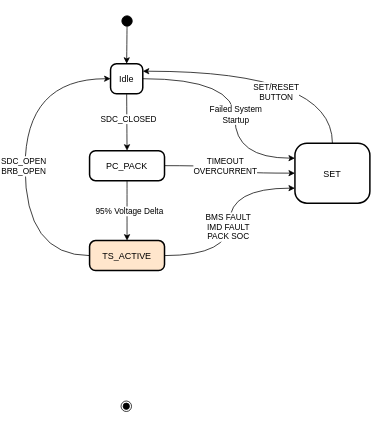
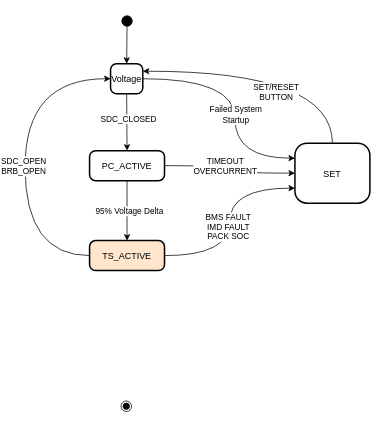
- <mxCell id="5" value="Idle" style="rounded=1;arcSize=20;strokeWidth=2" parent="1" vertex="1"><mxGeometry x="134" y="84" width="43" height="40" as="geometry" /></mxCell>
+ <mxCell id="5" value="Voltage" style="rounded=1;arcSize=20;strokeWidth=2" parent="1" vertex="1"><mxGeometry x="134" y="84" width="43" height="40" as="geometry" /></mxCell>
- <mxCell id="10" value="PC_PACK" style="rounded=1;arcSize=20;strokeWidth=2" parent="1" vertex="1"><mxGeometry x="106" y="200" width="100" height="40" as="geometry" /></mxCell>
+ <mxCell id="10" value="PC_ACTIVE" style="rounded=1;arcSize=20;strokeWidth=2" parent="1" vertex="1"><mxGeometry x="106" y="200" width="100" height="40" as="geometry" /></mxCell>
